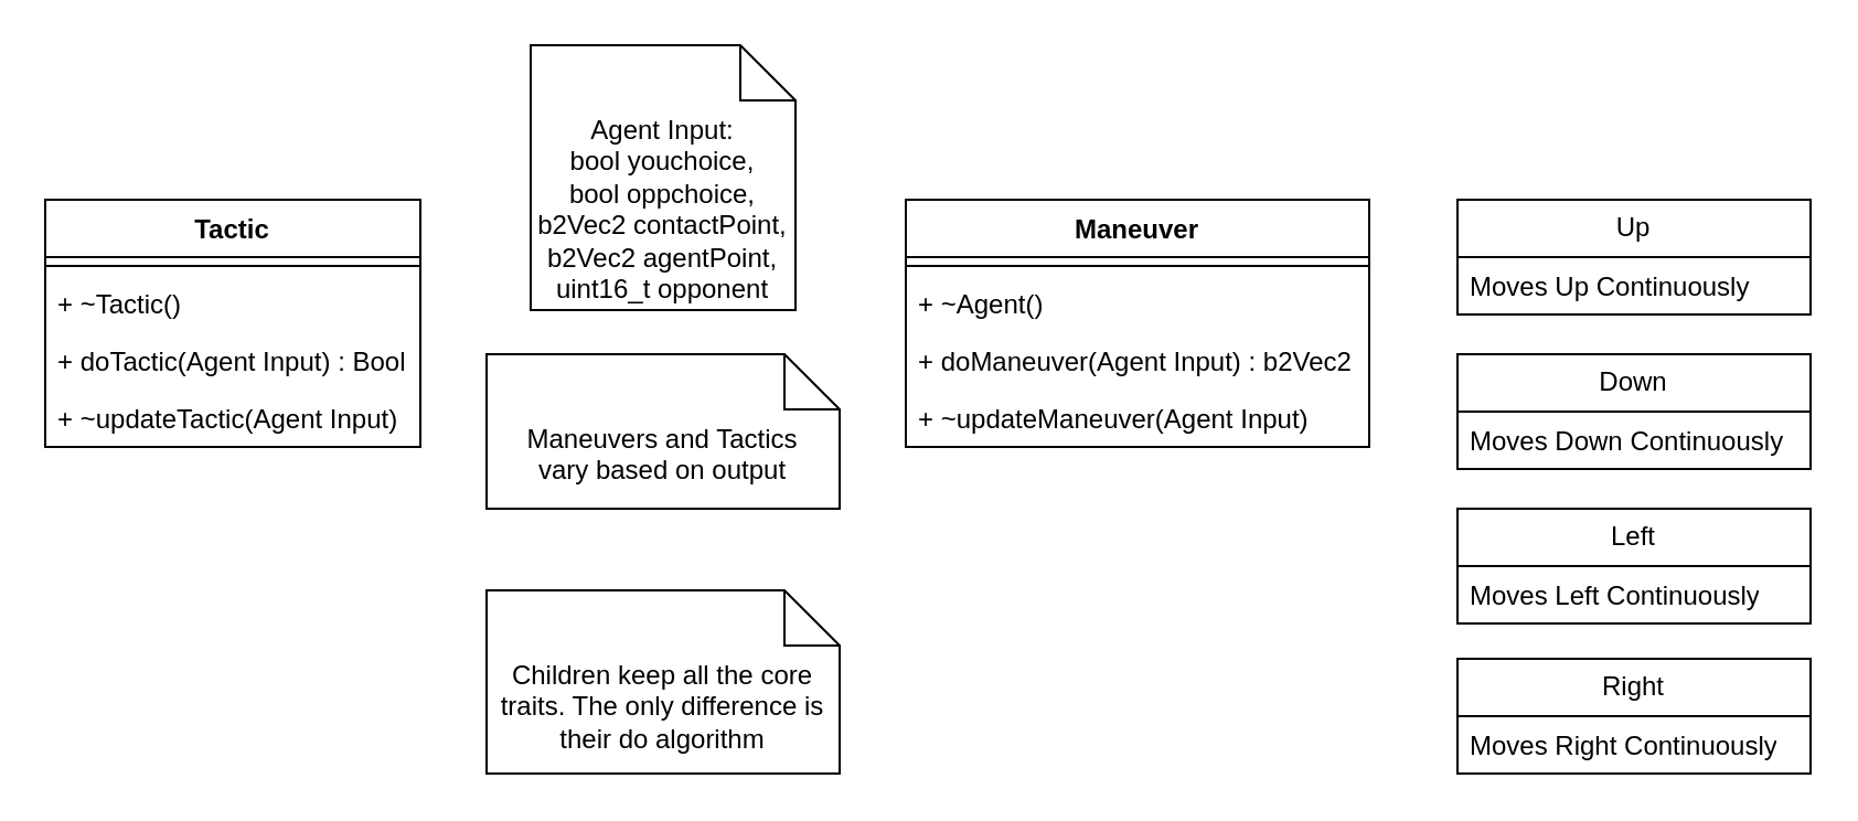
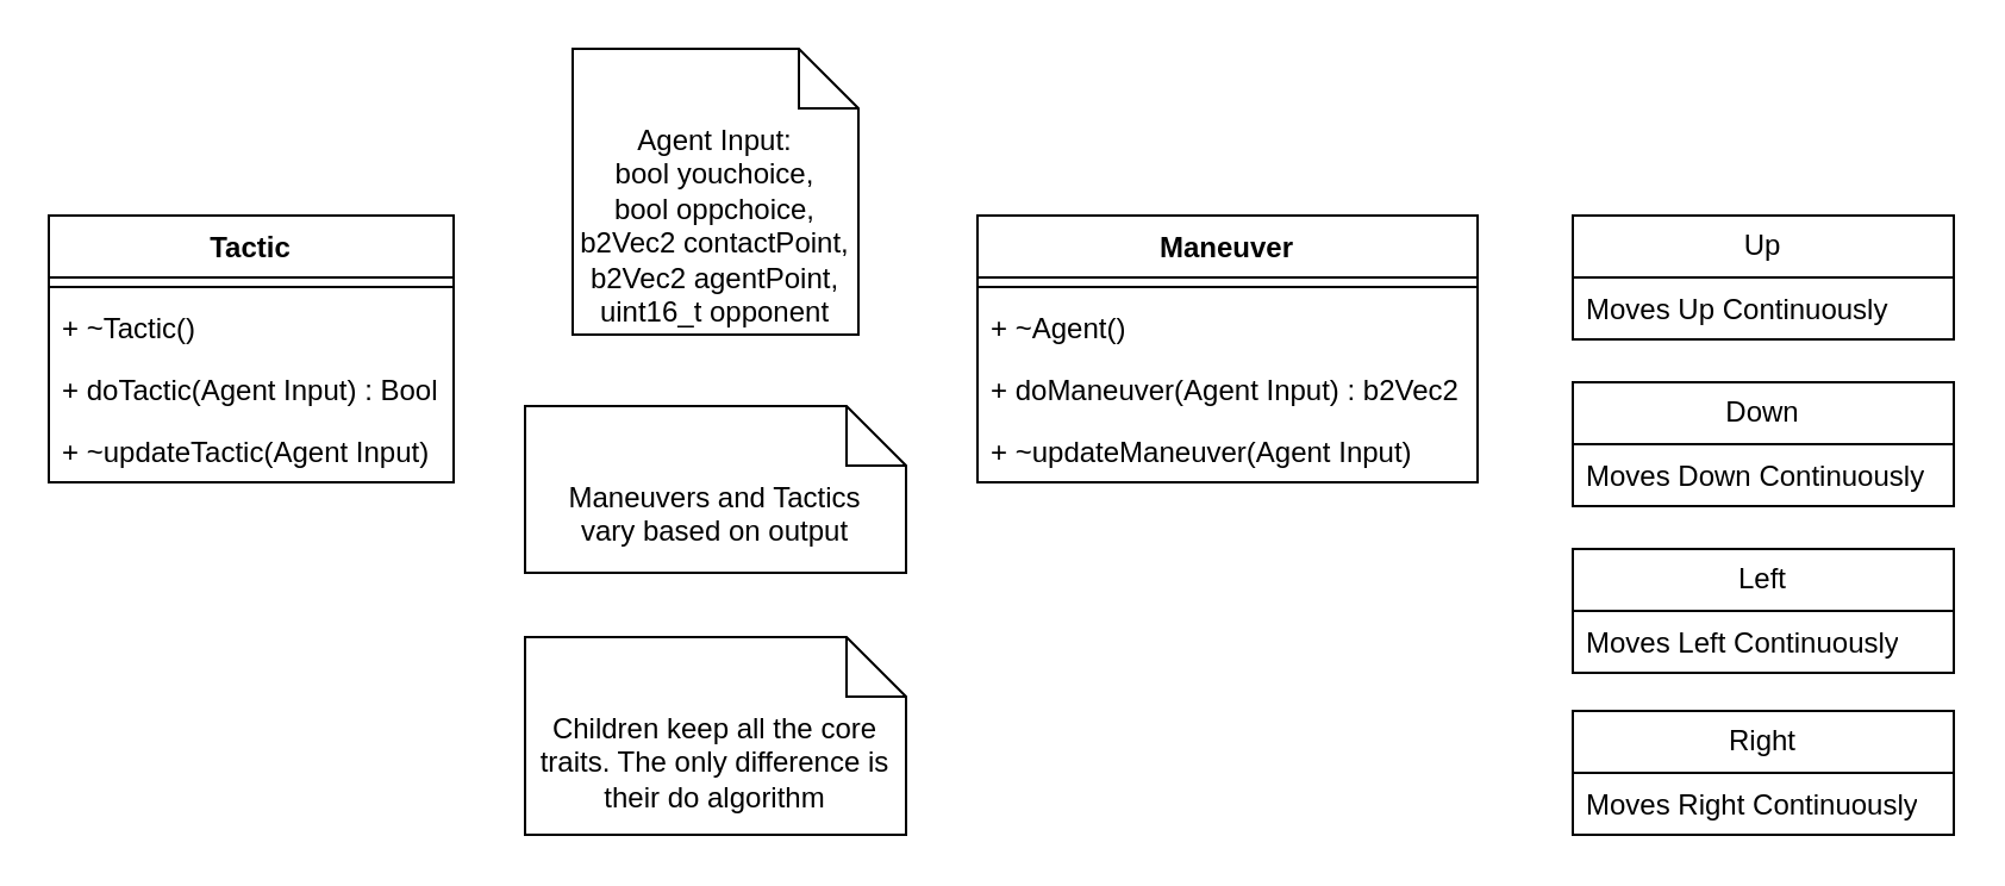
- <mxCell id="15" value="&lt;div&gt;Maneuvers and Tactics&lt;/div&gt;&lt;div&gt;vary based on output&lt;br&gt;&lt;/div&gt;" style="shape=note2;boundedLbl=1;whiteSpace=wrap;html=1;size=25;verticalAlign=top;align=center;" vertex="1" parent="1"><mxGeometry x="220" y="160" width="160" height="70" as="geometry" /></mxCell>
+ <mxCell id="15" value="&lt;div&gt;Maneuvers and Tactics&lt;/div&gt;&lt;div&gt;vary based on output&lt;br&gt;&lt;/div&gt;" style="shape=note2;boundedLbl=1;whiteSpace=wrap;html=1;size=25;verticalAlign=top;align=center;" vertex="1" parent="1"><mxGeometry x="220" y="170" width="160" height="70" as="geometry" /></mxCell>
